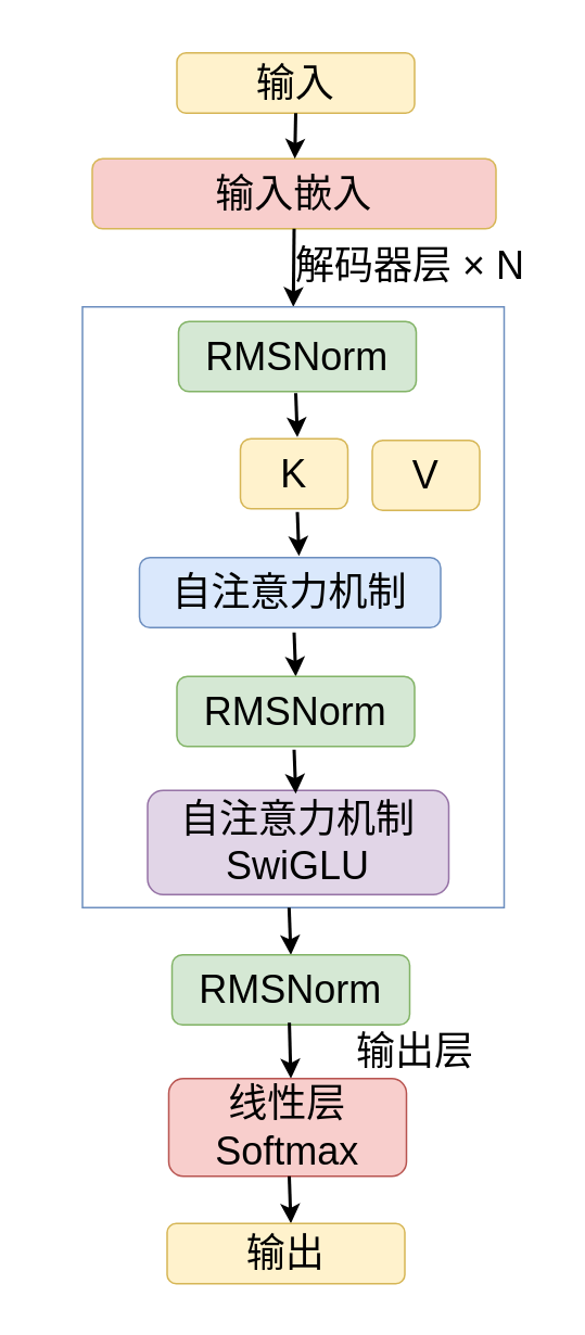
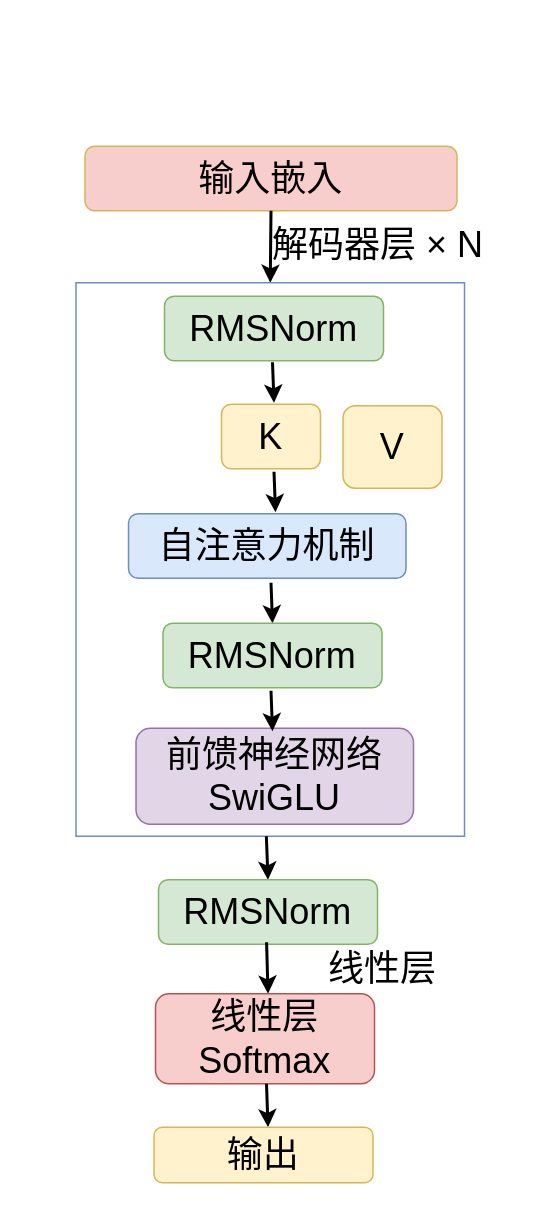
- <mxCell id="3" value="&lt;font style=&quot;font-size: 24px;&quot;&gt;输入&lt;/font&gt;" style="rounded=1;whiteSpace=wrap;html=1;fillColor=#fff2cc;strokeColor=#d6b656;fontFamily=Helvetica;" parent="1" vertex="1"><mxGeometry x="108" y="32" width="146" height="37" as="geometry" /></mxCell>
- <mxCell id="5" value="" style="endArrow=classic;html=1;rounded=0;exitX=0.5;exitY=1;exitDx=0;exitDy=0;strokeWidth=2;flowAnimation=0;fontFamily=Helvetica;" parent="1" source="3" target="4" edge="1"><mxGeometry width="50" height="50" relative="1" as="geometry"><mxPoint x="233" y="429" as="sourcePoint" /><mxPoint x="283" y="379" as="targetPoint" /></mxGeometry></mxCell>
- <mxCell id="12" value="&lt;span style=&quot;font-size: 24px;&quot;&gt;V&lt;/span&gt;" style="rounded=1;whiteSpace=wrap;html=1;fillColor=#fff2cc;strokeColor=#d6b656;fontFamily=Helvetica;" parent="1" vertex="1"><mxGeometry x="228" y="270" width="66" height="43" as="geometry" /></mxCell>
+ <mxCell id="12" value="&lt;span style=&quot;font-size: 24px;&quot;&gt;V&lt;/span&gt;" style="rounded=1;whiteSpace=wrap;html=1;fillColor=#fff2cc;strokeColor=#d6b656;fontFamily=Helvetica;" parent="1" vertex="1"><mxGeometry x="228" y="270" width="66" height="55" as="geometry" /></mxCell>
- <mxCell id="16" value="&lt;span style=&quot;font-size: 24px;&quot;&gt;自注意力机制&lt;/span&gt;&lt;div&gt;&lt;span style=&quot;font-size: 24px;&quot;&gt;SwiGLU&lt;/span&gt;&lt;/div&gt;" style="rounded=1;whiteSpace=wrap;html=1;fillColor=#e1d5e7;strokeColor=#9673a6;fontFamily=Helvetica;" parent="1" vertex="1"><mxGeometry x="90" y="485" width="185" height="64" as="geometry" /></mxCell>
+ <mxCell id="16" value="&lt;span style=&quot;font-size: 24px;&quot;&gt;前馈神经网络&lt;/span&gt;&lt;div&gt;&lt;span style=&quot;font-size: 24px;&quot;&gt;SwiGLU&lt;/span&gt;&lt;/div&gt;" style="rounded=1;whiteSpace=wrap;html=1;fillColor=#e1d5e7;strokeColor=#9673a6;fontFamily=Helvetica;" parent="1" vertex="1"><mxGeometry x="90" y="485" width="185" height="64" as="geometry" /></mxCell>
- <mxCell id="23" value="输出层" style="text;html=1;align=center;verticalAlign=middle;whiteSpace=wrap;rounded=0;fontSize=24;fontFamily=Helvetica;" parent="1" vertex="1"><mxGeometry x="179" y="631" width="151" height="30" as="geometry" /></mxCell>
+ <mxCell id="23" value="线性层" style="text;html=1;align=center;verticalAlign=middle;whiteSpace=wrap;rounded=0;fontSize=24;fontFamily=Helvetica;" parent="1" vertex="1"><mxGeometry x="179" y="631" width="151" height="30" as="geometry" /></mxCell>
